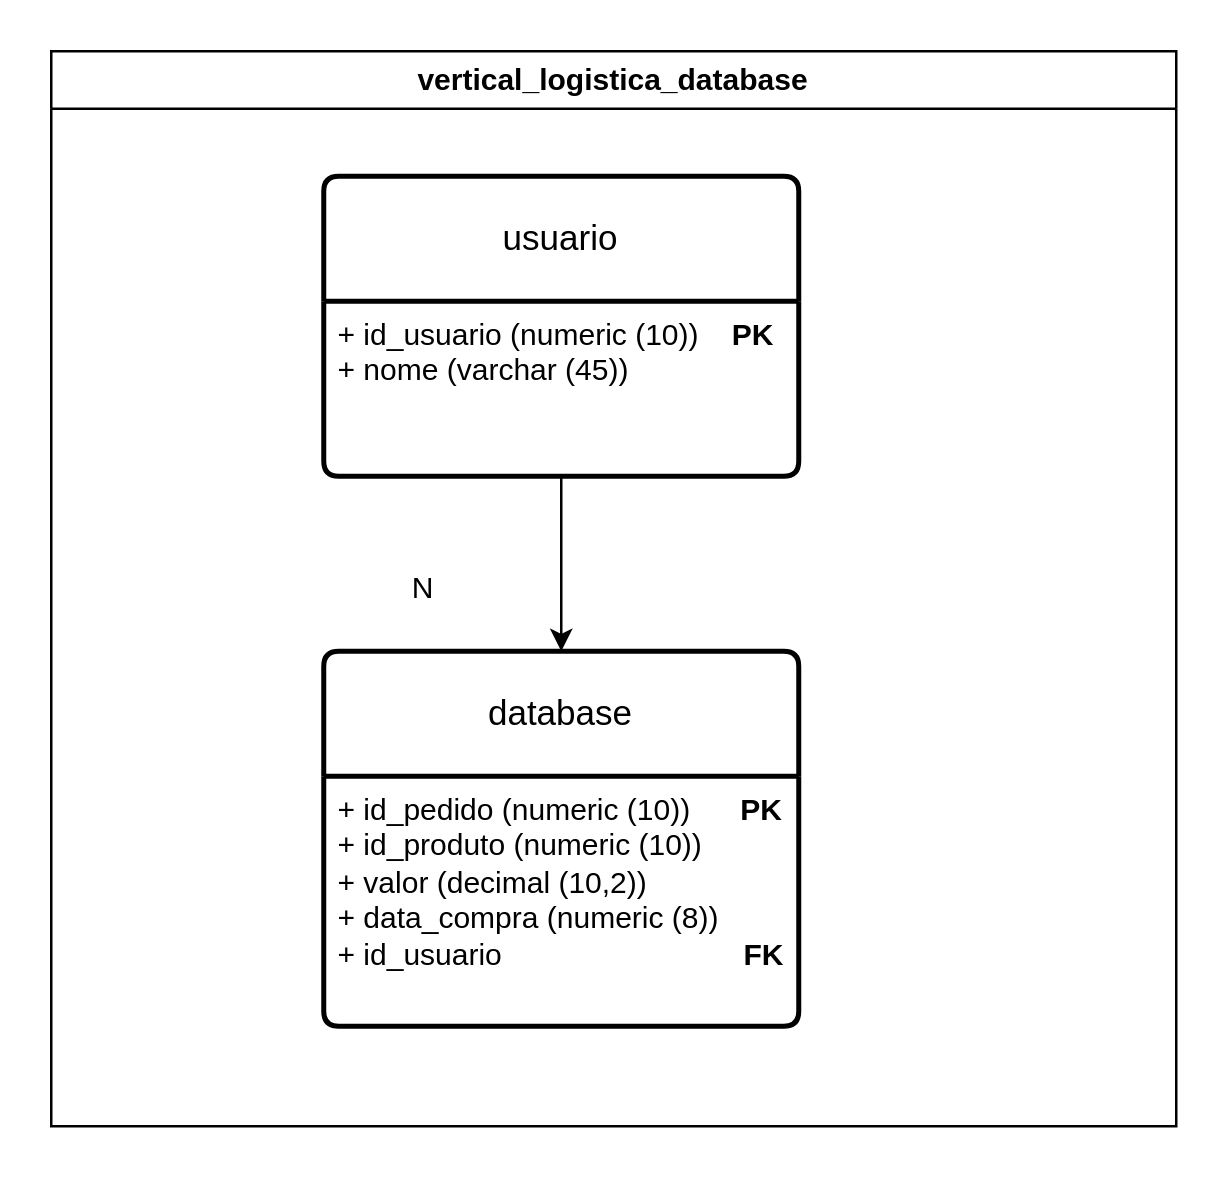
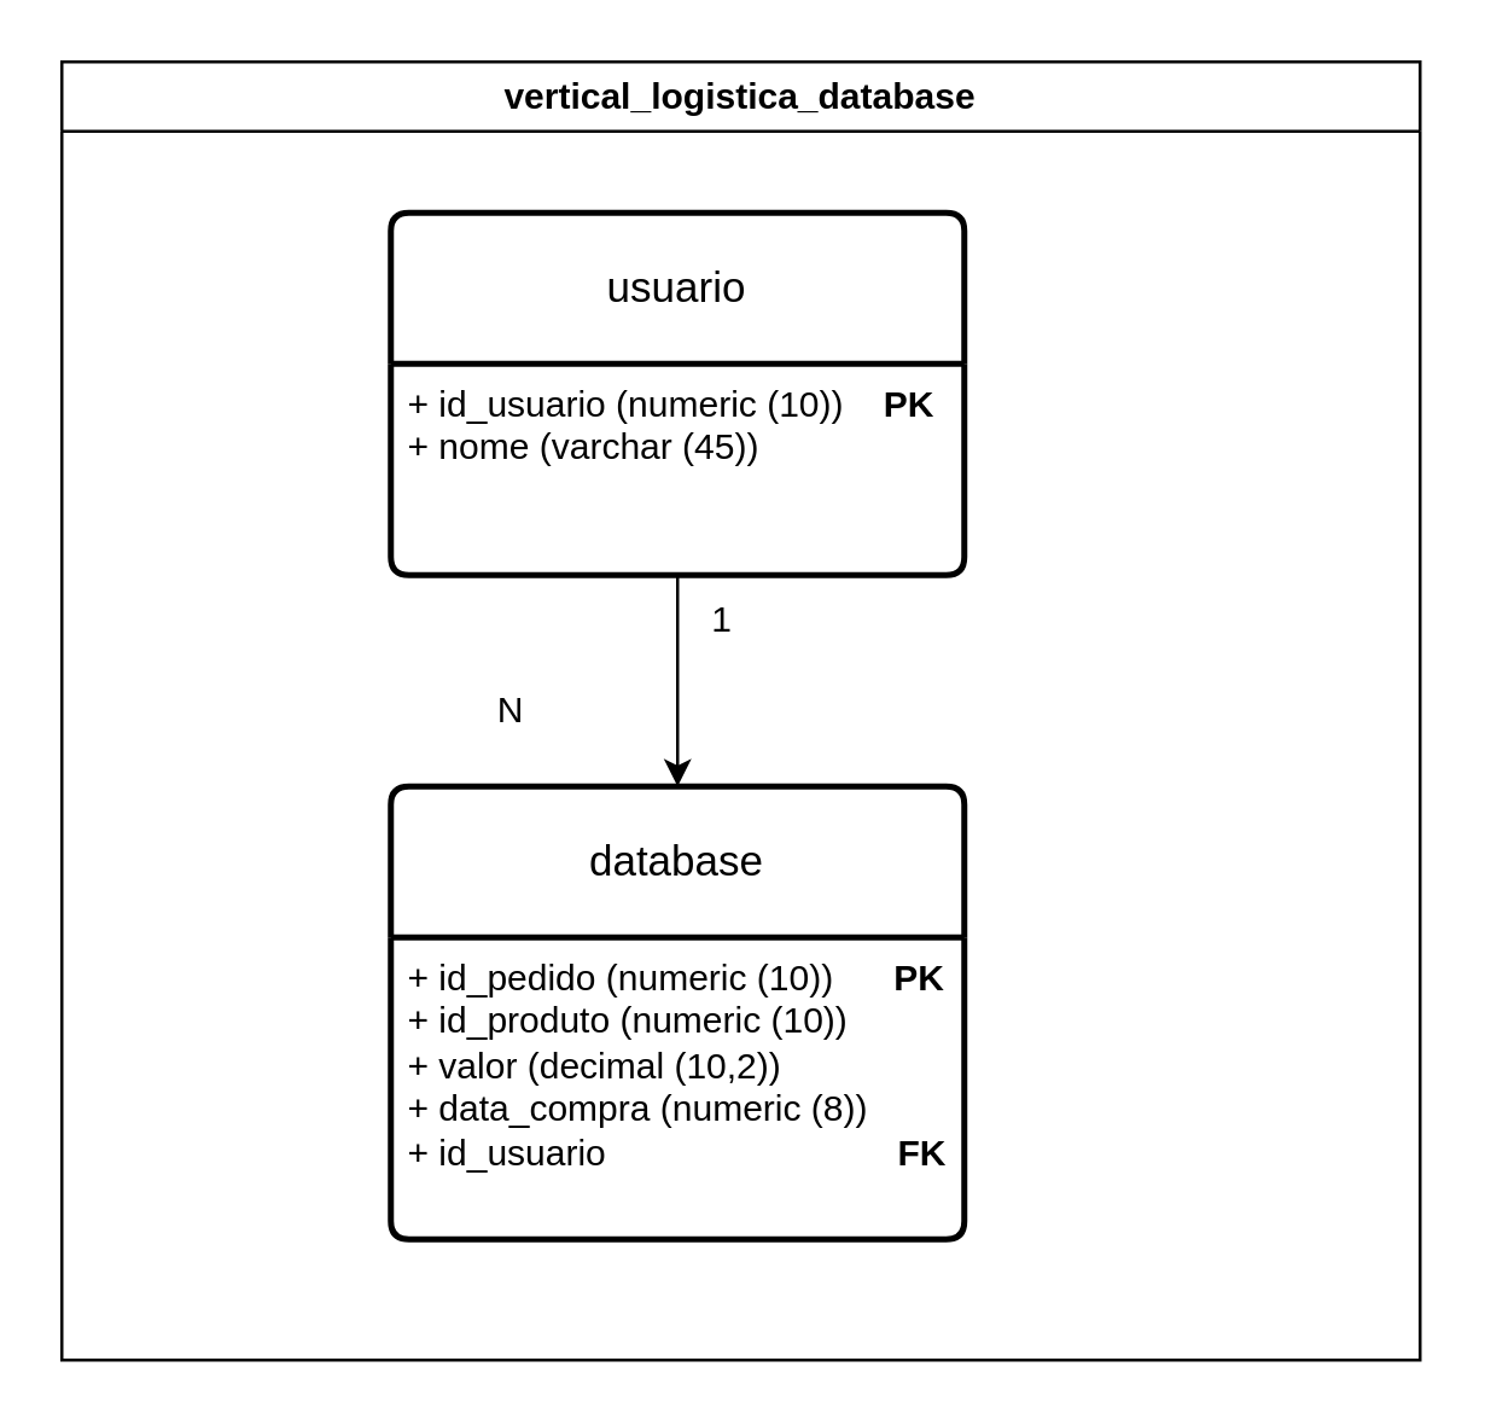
+ <mxCell id="7" value="1" style="text;html=1;align=center;verticalAlign=middle;whiteSpace=wrap;rounded=0;" parent="1" vertex="1"><mxGeometry x="229" y="190" width="20" height="30" as="geometry" /></mxCell>
